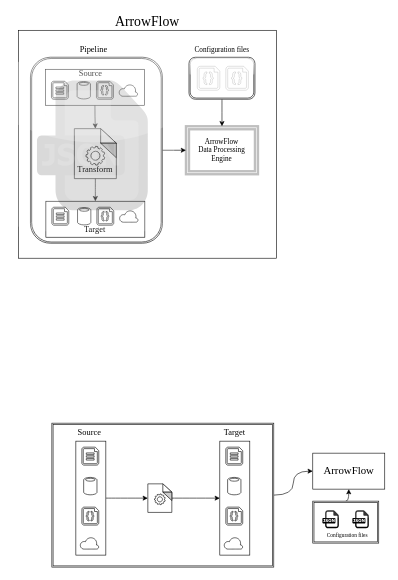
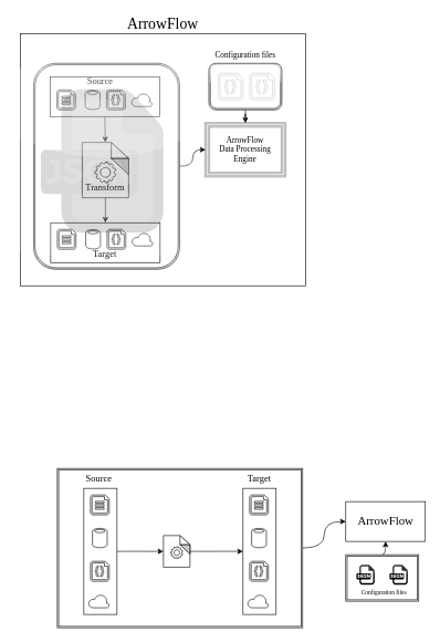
- <mxCell id="47" value="&lt;p style=&quot;line-height: 1.4;&quot;&gt;&lt;font style=&quot;font-size: 14px;&quot;&gt;Pipeline&lt;/font&gt;&lt;/p&gt;" style="text;html=1;strokeColor=none;fillColor=none;align=center;verticalAlign=middle;whiteSpace=wrap;rounded=0;fontFamily=Comic Sans MS;fontSize=18;" vertex="1" parent="1"><mxGeometry x="107.5" y="65" width="95" height="30" as="geometry" /></mxCell>
- <mxCell id="48" value="&lt;font style=&quot;font-size: 12px;&quot;&gt;ArrowFlow &lt;br&gt;Data Processing Engine&lt;/font&gt;" style="shape=ext;double=1;rounded=0;whiteSpace=wrap;html=1;fontFamily=Comic Sans MS;fontSize=9;opacity=25;strokeWidth=4;" vertex="1" parent="1"><mxGeometry x="309.3" y="210" width="120" height="80" as="geometry" /></mxCell>
+ <mxCell id="48" value="&lt;font style=&quot;font-size: 12px;&quot;&gt;ArrowFlow &lt;br&gt;Data Processing Engine&lt;/font&gt;" style="shape=ext;double=1;rounded=0;whiteSpace=wrap;html=1;fontFamily=Comic Sans MS;fontSize=9;opacity=25;strokeWidth=4;" vertex="1" parent="1"><mxGeometry x="309.3" y="185" width="120" height="80" as="geometry" /></mxCell>
